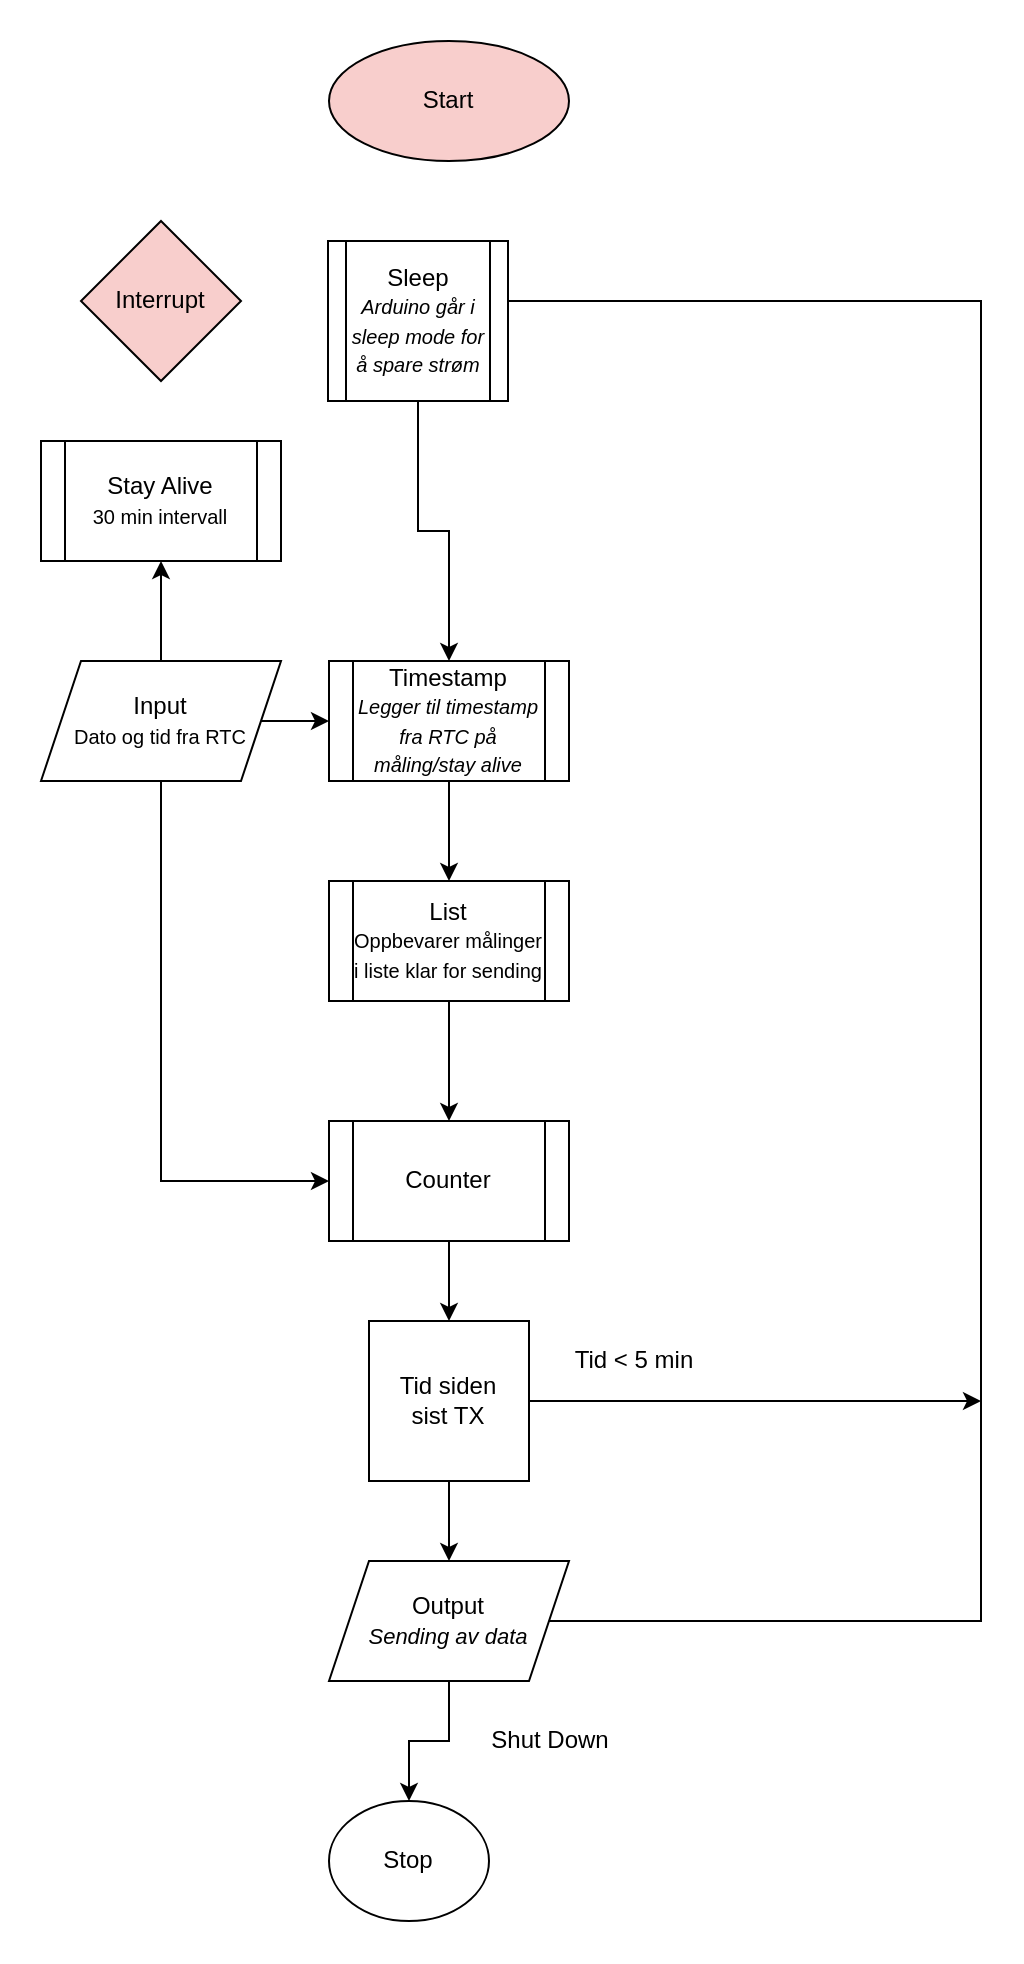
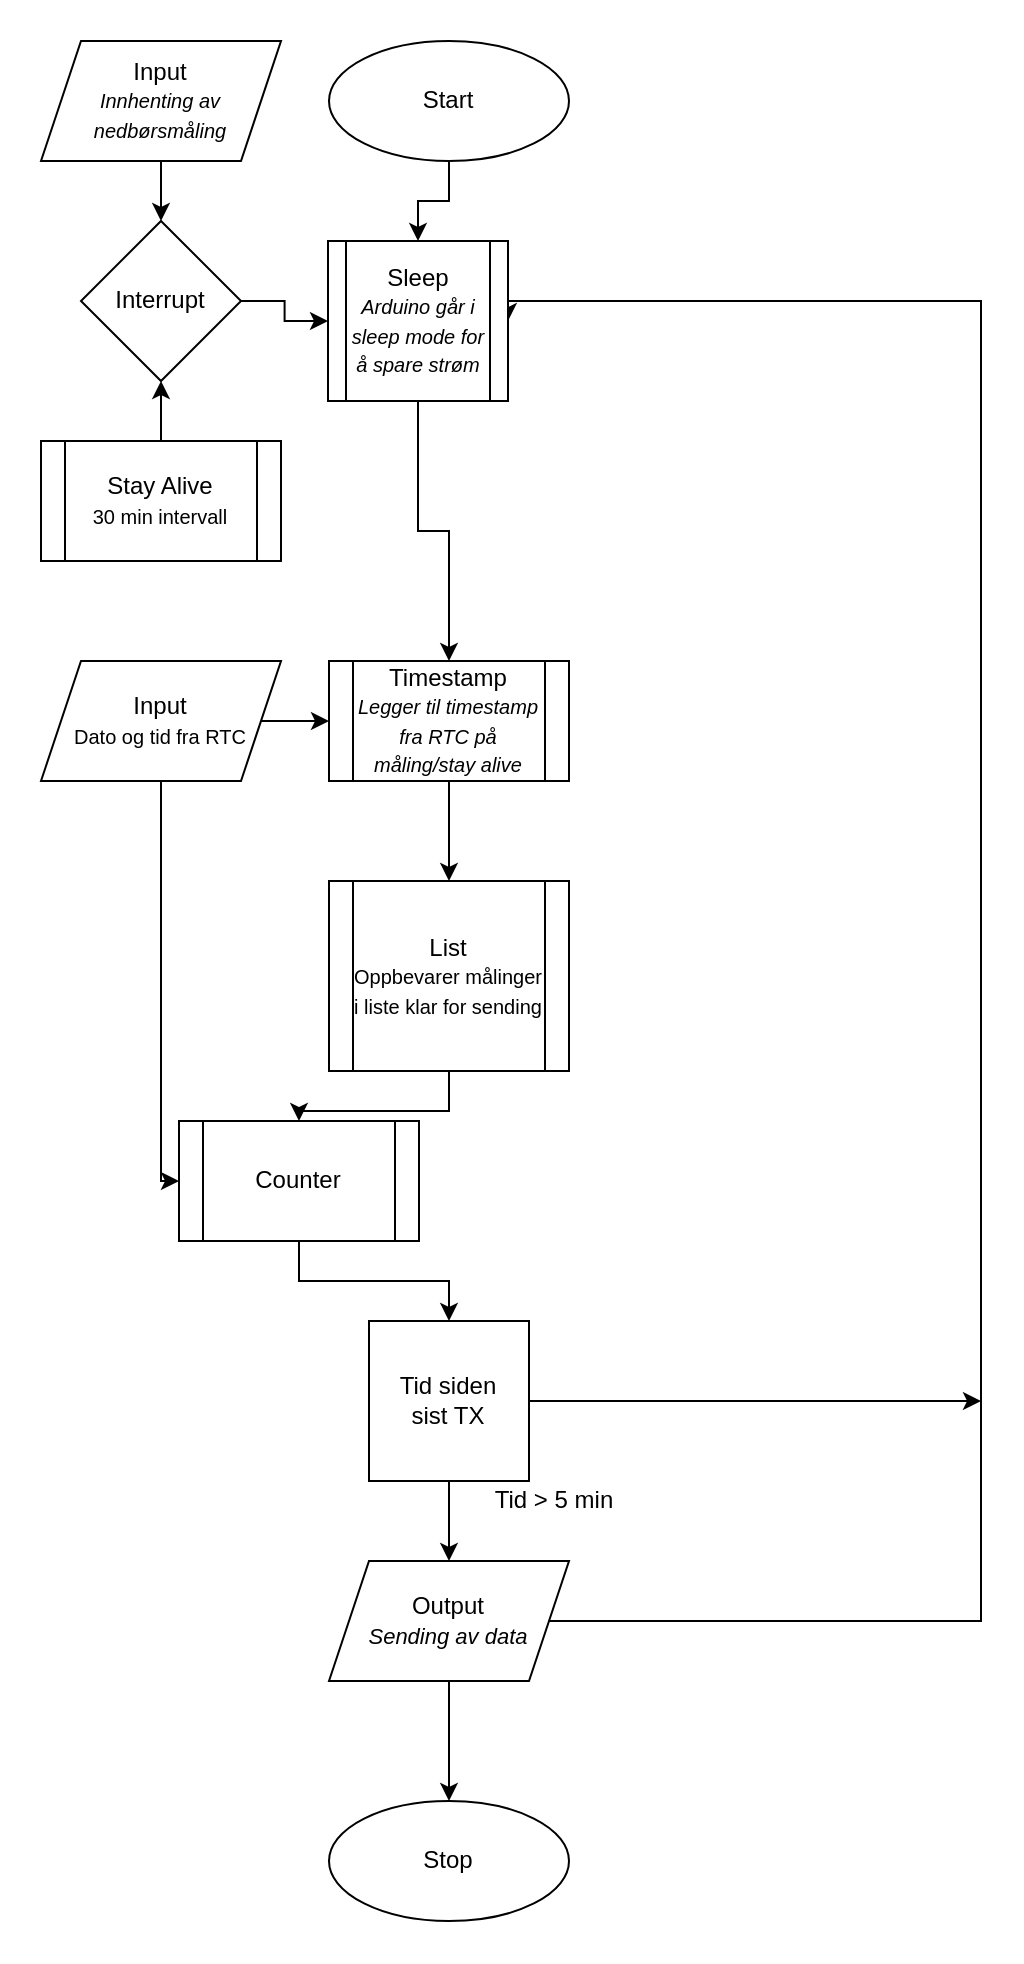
+ <mxCell id="13" value="Input&lt;br&gt;&lt;i&gt;&lt;font style=&quot;font-size: 10px&quot;&gt;Innhenting av nedbørsmåling&lt;/font&gt;&lt;/i&gt;" style="shape=parallelogram;perimeter=parallelogramPerimeter;whiteSpace=wrap;html=1;fixedSize=1;" vertex="1" parent="1"><mxGeometry x="20" y="20" width="120" height="60" as="geometry" /></mxCell>
- <mxCell id="3" value="Start" style="ellipse;whiteSpace=wrap;html=1;fillColor=#f8cecc;" parent="1" vertex="1"><mxGeometry x="164" y="20" width="120" height="60" as="geometry" /></mxCell>
+ <mxCell id="3" value="Start" style="ellipse;whiteSpace=wrap;html=1;" parent="1" vertex="1"><mxGeometry x="164" y="20" width="120" height="60" as="geometry" /></mxCell>
+ <mxCell id="12" value="" style="edgeStyle=orthogonalEdgeStyle;rounded=0;orthogonalLoop=1;jettySize=auto;html=1;" edge="1" parent="1" source="13" target="21"><mxGeometry relative="1" as="geometry" /></mxCell>
+ <mxCell id="2" value="" style="edgeStyle=orthogonalEdgeStyle;rounded=0;orthogonalLoop=1;jettySize=auto;html=1;" edge="1" parent="1" source="3" target="15"><mxGeometry relative="1" as="geometry" /></mxCell>
- <mxCell id="21" value="Interrupt" style="rhombus;whiteSpace=wrap;html=1;fillColor=#f8cecc;" vertex="1" parent="1"><mxGeometry x="40" y="110" width="80" height="80" as="geometry" /></mxCell>
+ <mxCell id="21" value="Interrupt" style="rhombus;whiteSpace=wrap;html=1;" vertex="1" parent="1"><mxGeometry x="40" y="110" width="80" height="80" as="geometry" /></mxCell>
+ <mxCell id="20" value="" style="edgeStyle=orthogonalEdgeStyle;rounded=0;orthogonalLoop=1;jettySize=auto;html=1;" edge="1" parent="1" source="21" target="15"><mxGeometry relative="1" as="geometry" /></mxCell>
- <mxCell id="5" style="edgeStyle=orthogonalEdgeStyle;rounded=0;orthogonalLoop=1;jettySize=auto;html=1;entryX=1;entryY=0.5;entryDx=0;entryDy=0;endArrow=none;" edge="1" parent="1" source="7" target="15"><mxGeometry relative="1" as="geometry"><Array as="points"><mxPoint x="490" y="810" /><mxPoint x="490" y="150" /></Array></mxGeometry></mxCell>
+ <mxCell id="5" style="edgeStyle=orthogonalEdgeStyle;rounded=0;orthogonalLoop=1;jettySize=auto;html=1;entryX=1;entryY=0.5;entryDx=0;entryDy=0;" edge="1" parent="1" source="7" target="15"><mxGeometry relative="1" as="geometry"><Array as="points"><mxPoint x="490" y="810" /><mxPoint x="490" y="150" /></Array></mxGeometry></mxCell>
+ <mxCell id="30" value="" style="edgeStyle=orthogonalEdgeStyle;rounded=0;orthogonalLoop=1;jettySize=auto;html=1;" edge="1" parent="1" source="31" target="21"><mxGeometry relative="1" as="geometry" /></mxCell>
- <mxCell id="18" value="" style="edgeStyle=orthogonalEdgeStyle;rounded=0;orthogonalLoop=1;jettySize=auto;html=1;" edge="1" parent="1" source="19" target="31"><mxGeometry relative="1" as="geometry" /></mxCell>
- <mxCell id="11" value="List&lt;br style=&quot;font-size: 10px&quot;&gt;&lt;font size=&quot;1&quot;&gt;Oppbevarer målinger i liste klar for sending&lt;/font&gt;" style="shape=process;whiteSpace=wrap;html=1;backgroundOutline=1;" parent="1" vertex="1"><mxGeometry x="164" y="440" width="120" height="60" as="geometry" /></mxCell>
+ <mxCell id="11" value="List&lt;br style=&quot;font-size: 10px&quot;&gt;&lt;font size=&quot;1&quot;&gt;Oppbevarer målinger i liste klar for sending&lt;/font&gt;" style="shape=process;whiteSpace=wrap;html=1;backgroundOutline=1;" parent="1" vertex="1"><mxGeometry x="164" y="440" width="120" height="95" as="geometry" /></mxCell>
- <mxCell id="23" value="Counter" style="shape=process;whiteSpace=wrap;html=1;backgroundOutline=1;" vertex="1" parent="1"><mxGeometry x="164" y="560" width="120" height="60" as="geometry" /></mxCell>
+ <mxCell id="23" value="Counter" style="shape=process;whiteSpace=wrap;html=1;backgroundOutline=1;" vertex="1" parent="1"><mxGeometry x="89" y="560" width="120" height="60" as="geometry" /></mxCell>
- <mxCell id="29" value="Tid &amp;lt; 5 min" style="text;html=1;strokeColor=none;fillColor=none;align=center;verticalAlign=middle;whiteSpace=wrap;rounded=0;" vertex="1" parent="1"><mxGeometry x="284" y="670" width="66" height="20" as="geometry" /></mxCell>
+ <mxCell id="27" value="Tid &amp;gt; 5 min" style="text;html=1;strokeColor=none;fillColor=none;align=center;verticalAlign=middle;whiteSpace=wrap;rounded=0;" vertex="1" parent="1"><mxGeometry x="244" y="740" width="66" height="20" as="geometry" /></mxCell>
- <mxCell id="28" value="Shut Down" style="text;html=1;strokeColor=none;fillColor=none;align=center;verticalAlign=middle;whiteSpace=wrap;rounded=0;" vertex="1" parent="1"><mxGeometry x="240" y="860" width="70" height="20" as="geometry" /></mxCell>
- <mxCell id="4" value="Stop" style="ellipse;whiteSpace=wrap;html=1;" parent="1" vertex="1"><mxGeometry x="164" y="900" width="80" height="60" as="geometry" /></mxCell>
+ <mxCell id="4" value="Stop" style="ellipse;whiteSpace=wrap;html=1;" parent="1" vertex="1"><mxGeometry x="164" y="900" width="120" height="60" as="geometry" /></mxCell>
